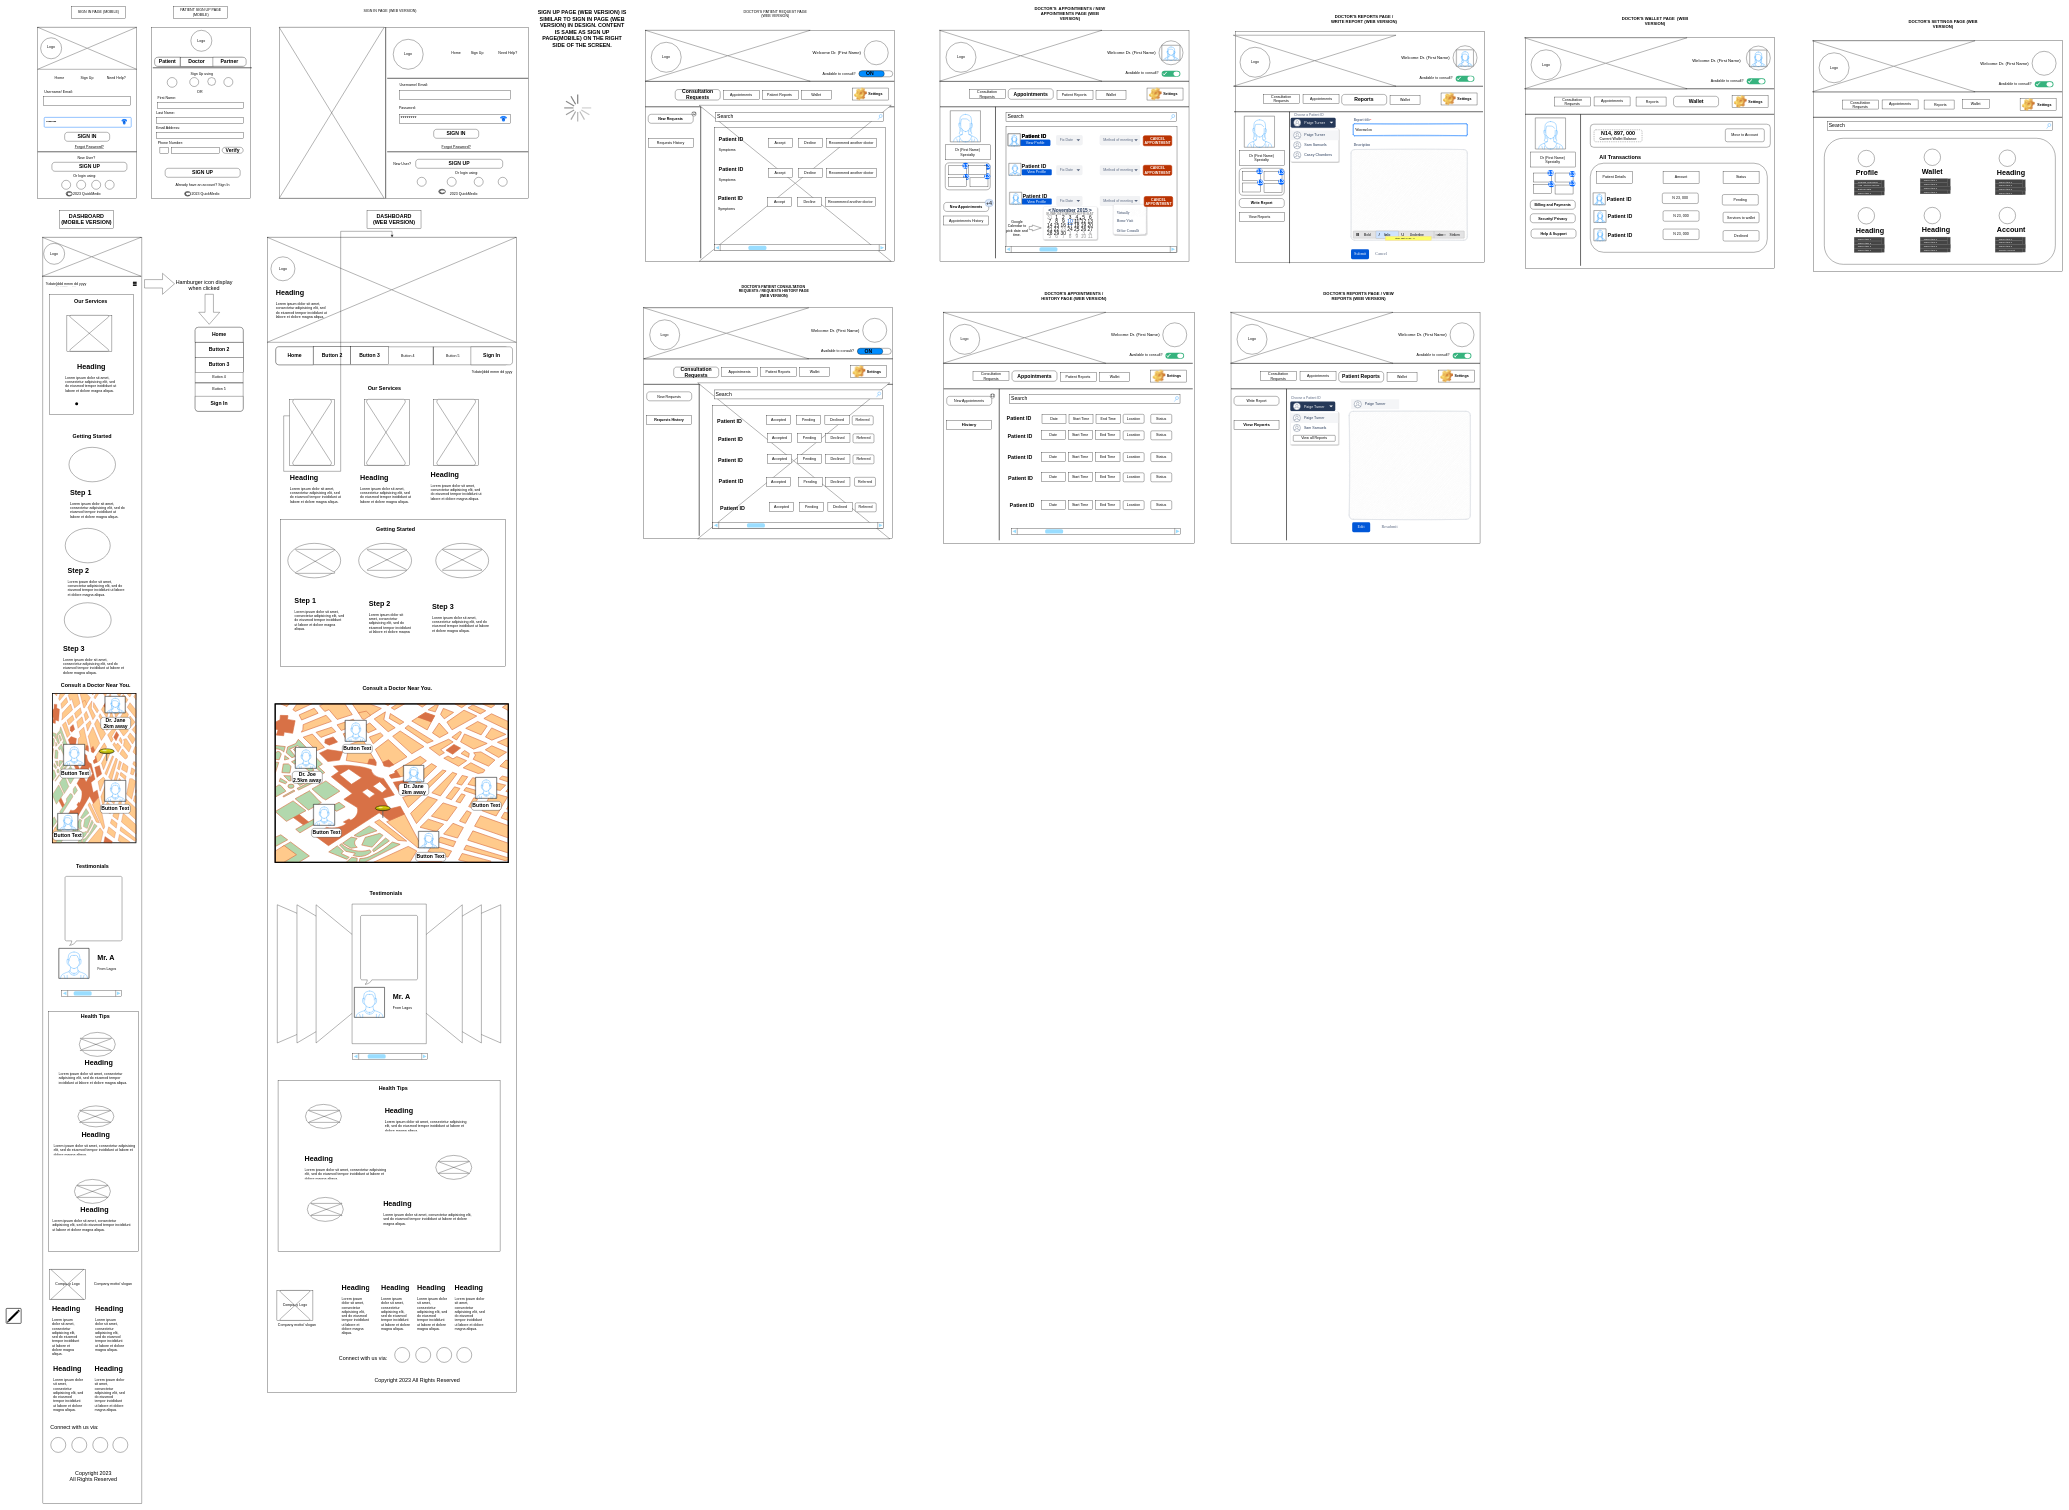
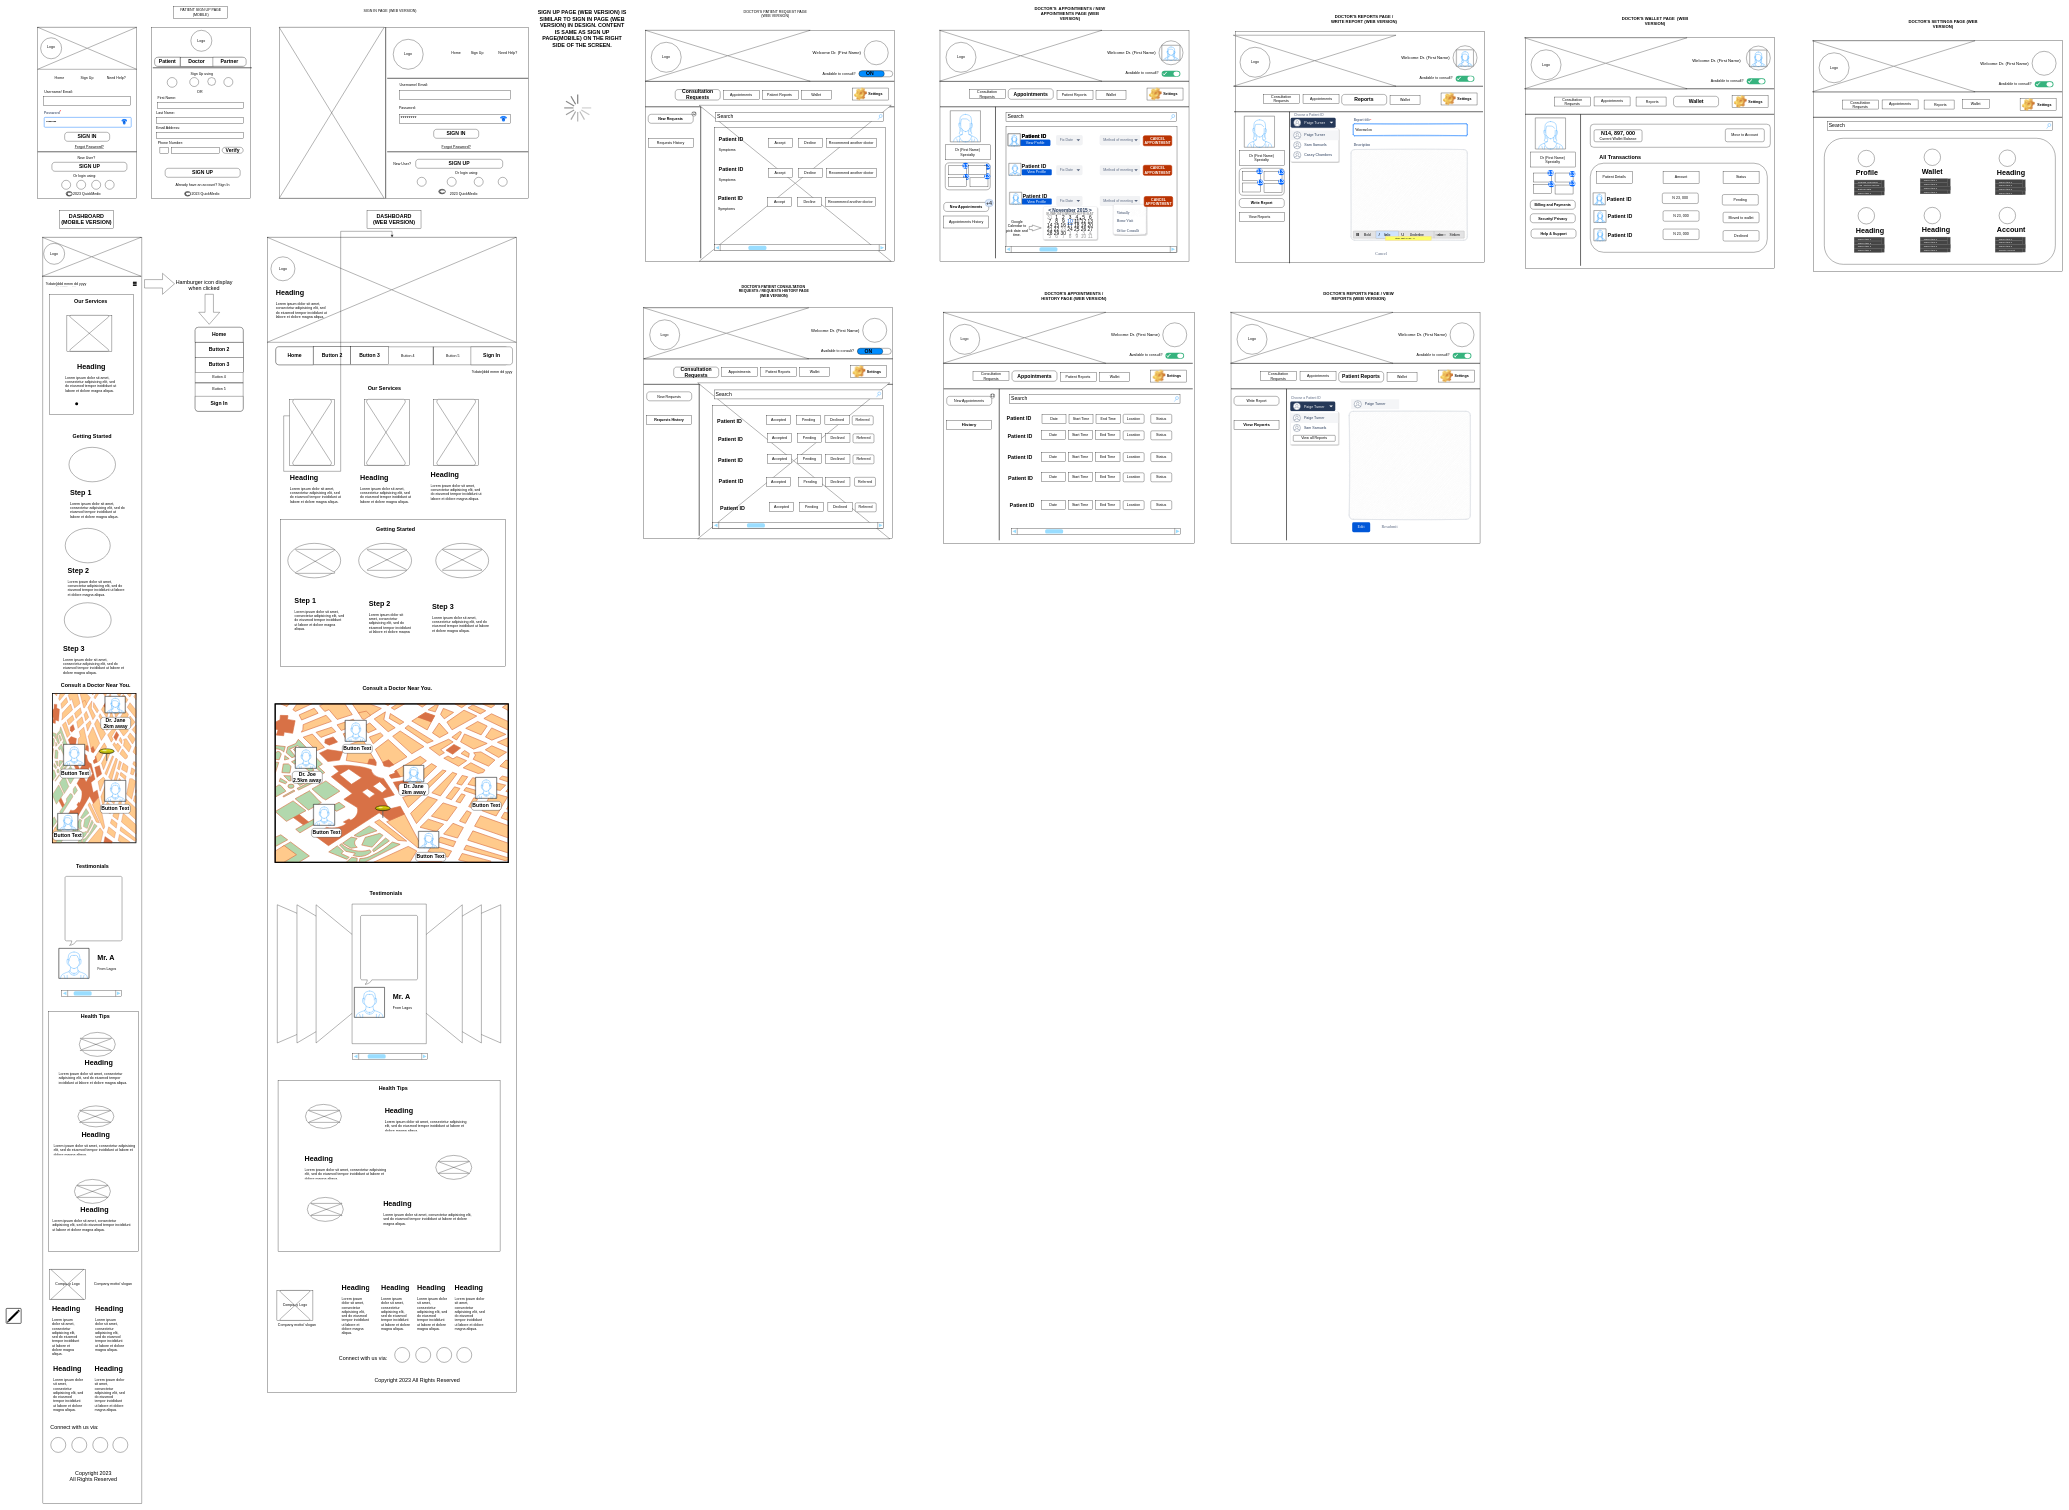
- <mxCell id="88" value="SIGN IN PAGE (MOBILE)" style="rounded=0;whiteSpace=wrap;html=1;labelBackgroundColor=none;" parent="1" vertex="1"><mxGeometry x="237.5" y="20" width="180" height="40" as="geometry" /></mxCell>
+ <mxCell id="464" value="Password&lt;sup&gt;&lt;font color=&quot;#ff0000&quot;&gt;*&lt;/font&gt;&lt;/sup&gt;" style="fillColor=none;strokeColor=none;html=1;fontSize=11;fontStyle=0;align=left;fontColor=#596780;fontStyle=1;fontSize=11" parent="1" vertex="1"><mxGeometry x="145" y="365" width="240" height="20" as="geometry" /></mxCell>
- <mxCell id="647" value="&lt;font style=&quot;font-size: 18px;&quot;&gt;&lt;b&gt;N14, 897, 000&lt;/b&gt;&lt;/font&gt;&lt;br style=&quot;border-color: var(--border-color);&quot;&gt;&lt;font style=&quot;border-color: var(--border-color);&quot;&gt;Current Wallet Balance&lt;/font&gt;" style="rounded=1;whiteSpace=wrap;html=1;dashed=1;" parent="1" vertex="1"><mxGeometry x="5312.5" y="431.63" width="160" height="40" as="geometry" /></mxCell>
+ <mxCell id="647" value="&lt;font style=&quot;font-size: 18px;&quot;&gt;&lt;b&gt;N14, 897, 000&lt;/b&gt;&lt;/font&gt;&lt;br style=&quot;border-color: var(--border-color);&quot;&gt;&lt;font style=&quot;border-color: var(--border-color);&quot;&gt;Current Wallet Balance&lt;/font&gt;" style="rounded=1;whiteSpace=wrap;html=1;" parent="1" vertex="1"><mxGeometry x="5312.5" y="431.63" width="160" height="40" as="geometry" /></mxCell>
- <mxCell id="671" value="Services to wallet" style="rounded=1;whiteSpace=wrap;html=1;" parent="1" vertex="1"><mxGeometry x="5742.5" y="706.5" width="120" height="35" as="geometry" /></mxCell>
+ <mxCell id="671" value="Moved to wallet" style="rounded=1;whiteSpace=wrap;html=1;" parent="1" vertex="1"><mxGeometry x="5742.5" y="706.5" width="120" height="35" as="geometry" /></mxCell>
- <mxCell id="310" value="Appointments History" style="rounded=0;whiteSpace=wrap;html=1;labelBackgroundColor=none;" parent="1" vertex="1"><mxGeometry x="3145" y="719" width="150" height="30" as="geometry" /></mxCell>
+ <mxCell id="310" value="Appointments History" style="rounded=0;whiteSpace=wrap;html=1;labelBackgroundColor=none;" parent="1" vertex="1"><mxGeometry x="3145" y="719" width="150" height="40" as="geometry" /></mxCell>
- <mxCell id="488" value="Submit" style="rounded=1;fillColor=#0057D8;strokeColor=none;fontColor=#ffffff;align=center;verticalAlign=middle;fontStyle=0;fontSize=14;html=1;shadow=0;dashed=0;sketch=0;hachureGap=4;pointerEvents=0;fontFamily=Architects Daughter;fontSource=https%3A%2F%2Ffonts.googleapis.com%2Fcss%3Ffamily%3DArchitects%2BDaughter;" parent="1" vertex="1"><mxGeometry x="4502.5" y="830" width="60" height="33" as="geometry" /></mxCell>
